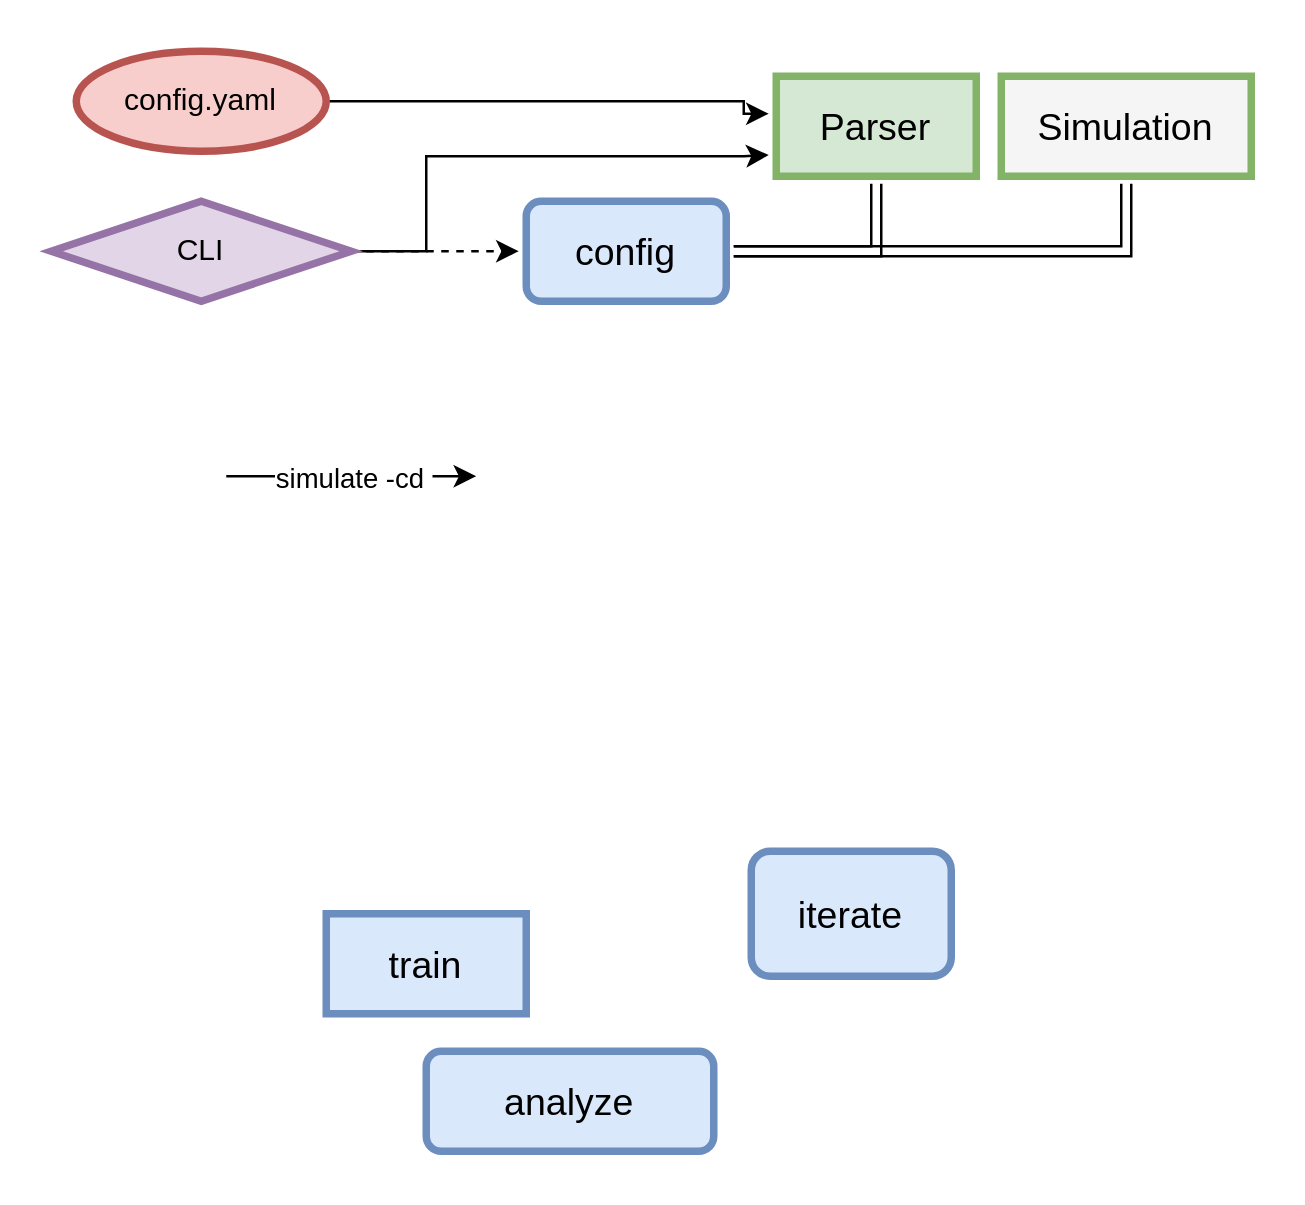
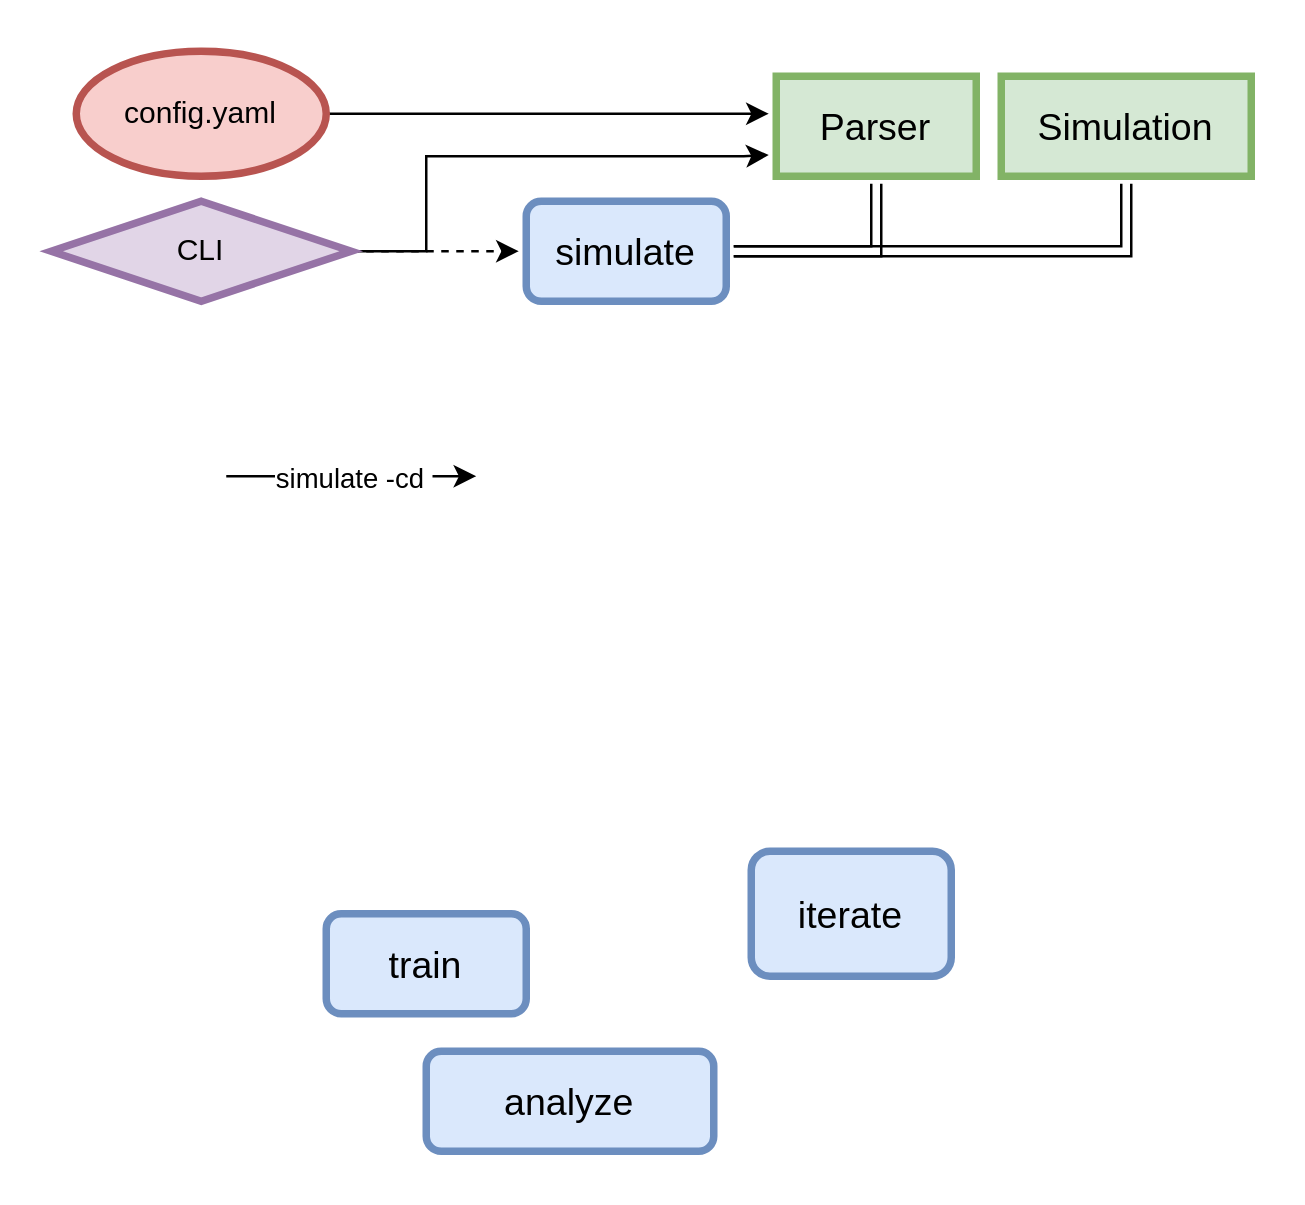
- <mxCell id="11" value="config.yaml" style="ellipse;whiteSpace=wrap;html=1;rounded=0;shadow=0;glass=0;strokeWidth=3;fillColor=#f8cecc;strokeColor=#b85450;" vertex="1" parent="1"><mxGeometry x="30" y="20" width="100" height="40" as="geometry" /></mxCell>
+ <mxCell id="11" value="config.yaml" style="ellipse;whiteSpace=wrap;html=1;rounded=0;shadow=0;glass=0;strokeWidth=3;fillColor=#f8cecc;strokeColor=#b85450;" vertex="1" parent="1"><mxGeometry x="30" y="20" width="100" height="50" as="geometry" /></mxCell>
- <mxCell id="9" value="&lt;span style=&quot;font-size: 15px&quot;&gt;Simulation&lt;/span&gt;" style="rounded=0;whiteSpace=wrap;html=1;fillColor=#f5f5f5;strokeColor=#82b366;strokeWidth=3;perimeterSpacing=3;shadow=0;glass=0;" vertex="1" parent="1"><mxGeometry x="400" y="30" width="100" height="40" as="geometry" /></mxCell>
+ <mxCell id="9" value="&lt;span style=&quot;font-size: 15px&quot;&gt;Simulation&lt;/span&gt;" style="rounded=0;whiteSpace=wrap;html=1;fillColor=#d5e8d4;strokeColor=#82b366;strokeWidth=3;perimeterSpacing=3;shadow=0;glass=0;" vertex="1" parent="1"><mxGeometry x="400" y="30" width="100" height="40" as="geometry" /></mxCell>
- <mxCell id="3" value="&lt;font style=&quot;font-size: 15px&quot;&gt;config&lt;/font&gt;" style="rounded=1;whiteSpace=wrap;html=1;fillColor=#dae8fc;strokeColor=#6c8ebf;strokeWidth=3;perimeterSpacing=3;shadow=0;glass=0;" vertex="1" parent="1"><mxGeometry x="210" y="80" width="80" height="40" as="geometry" /></mxCell>
+ <mxCell id="3" value="&lt;font style=&quot;font-size: 15px&quot;&gt;simulate&lt;/font&gt;" style="rounded=1;whiteSpace=wrap;html=1;fillColor=#dae8fc;strokeColor=#6c8ebf;strokeWidth=3;perimeterSpacing=3;shadow=0;glass=0;" vertex="1" parent="1"><mxGeometry x="210" y="80" width="80" height="40" as="geometry" /></mxCell>
- <mxCell id="6" value="&lt;font style=&quot;font-size: 15px&quot;&gt;train&lt;/font&gt;" style="whiteSpace=wrap;html=1;fillColor=#dae8fc;strokeColor=#6c8ebf;strokeWidth=3;perimeterSpacing=3;shadow=0;glass=0;rounded=0;" vertex="1" parent="1"><mxGeometry x="130" y="365" width="80" height="40" as="geometry" /></mxCell>
+ <mxCell id="6" value="&lt;font style=&quot;font-size: 15px&quot;&gt;train&lt;/font&gt;" style="rounded=1;whiteSpace=wrap;html=1;fillColor=#dae8fc;strokeColor=#6c8ebf;strokeWidth=3;perimeterSpacing=3;shadow=0;glass=0;" vertex="1" parent="1"><mxGeometry x="130" y="365" width="80" height="40" as="geometry" /></mxCell>
